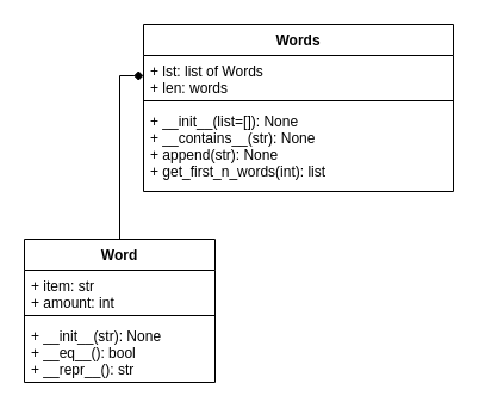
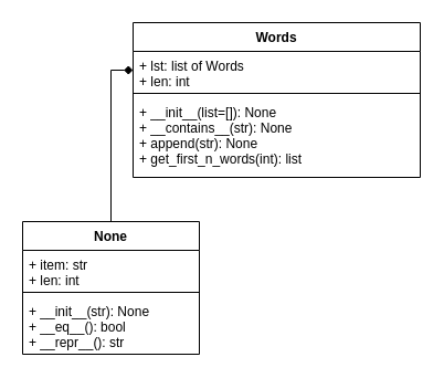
- <mxCell id="3" value="+ lst: list of Words&#10;+ len: words&#10;" style="text;strokeColor=none;fillColor=none;align=left;verticalAlign=top;spacingLeft=4;spacingRight=4;overflow=hidden;rotatable=0;points=[[0,0.5],[1,0.5]];portConstraint=eastwest;" vertex="1" parent="2"><mxGeometry y="26" width="260" height="34" as="geometry" /></mxCell>
+ <mxCell id="3" value="+ lst: list of Words&#10;+ len: int&#10;" style="text;strokeColor=none;fillColor=none;align=left;verticalAlign=top;spacingLeft=4;spacingRight=4;overflow=hidden;rotatable=0;points=[[0,0.5],[1,0.5]];portConstraint=eastwest;" vertex="1" parent="2"><mxGeometry y="26" width="260" height="34" as="geometry" /></mxCell>
- <mxCell id="7" value="Word" style="swimlane;fontStyle=1;align=center;verticalAlign=top;childLayout=stackLayout;horizontal=1;startSize=26;horizontalStack=0;resizeParent=1;resizeParentMax=0;resizeLast=0;collapsible=1;marginBottom=0;" vertex="1" parent="1"><mxGeometry x="20" y="200" width="160" height="120" as="geometry" /></mxCell>
+ <mxCell id="7" value="None" style="swimlane;fontStyle=1;align=center;verticalAlign=top;childLayout=stackLayout;horizontal=1;startSize=26;horizontalStack=0;resizeParent=1;resizeParentMax=0;resizeLast=0;collapsible=1;marginBottom=0;" vertex="1" parent="1"><mxGeometry x="20" y="200" width="160" height="120" as="geometry" /></mxCell>
- <mxCell id="8" value="+ item: str&#10;+ amount: int&#10;" style="text;strokeColor=none;fillColor=none;align=left;verticalAlign=top;spacingLeft=4;spacingRight=4;overflow=hidden;rotatable=0;points=[[0,0.5],[1,0.5]];portConstraint=eastwest;" vertex="1" parent="7"><mxGeometry y="26" width="160" height="34" as="geometry" /></mxCell>
+ <mxCell id="8" value="+ item: str&#10;+ len: int&#10;" style="text;strokeColor=none;fillColor=none;align=left;verticalAlign=top;spacingLeft=4;spacingRight=4;overflow=hidden;rotatable=0;points=[[0,0.5],[1,0.5]];portConstraint=eastwest;" vertex="1" parent="7"><mxGeometry y="26" width="160" height="34" as="geometry" /></mxCell>
